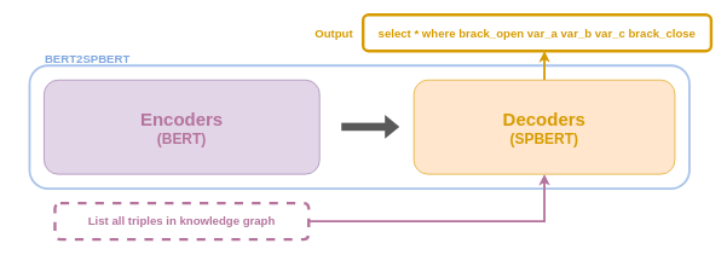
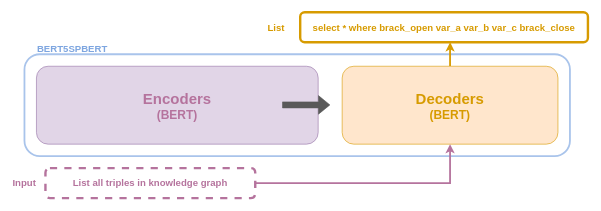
- <mxCell id="11" value="Output" style="text;html=1;strokeColor=none;fillColor=none;align=center;verticalAlign=middle;whiteSpace=wrap;rounded=0;labelBackgroundColor=none;fontSize=16;fontStyle=1;fontColor=#D79B00;" vertex="1" parent="1"><mxGeometry x="440" y="35" width="40" height="20" as="geometry" /></mxCell>
+ <mxCell id="11" value="List" style="text;html=1;strokeColor=none;fillColor=none;align=center;verticalAlign=middle;whiteSpace=wrap;rounded=0;labelBackgroundColor=none;fontSize=16;fontStyle=1;fontColor=#D79B00;" vertex="1" parent="1"><mxGeometry x="440" y="35" width="40" height="20" as="geometry" /></mxCell>
- <mxCell id="12" value="BERT2SPBERT" style="text;html=1;strokeColor=none;fillColor=none;align=center;verticalAlign=middle;whiteSpace=wrap;rounded=0;shadow=0;glass=0;labelBackgroundColor=none;sketch=0;fontSize=16;fontStyle=1;fontColor=#7EA6E0;" vertex="1" parent="1"><mxGeometry x="100" y="70" width="40" height="20" as="geometry" /></mxCell>
+ <mxCell id="12" value="BERT5SPBERT" style="text;html=1;strokeColor=none;fillColor=none;align=center;verticalAlign=middle;whiteSpace=wrap;rounded=0;shadow=0;glass=0;labelBackgroundColor=none;sketch=0;fontSize=16;fontStyle=1;fontColor=#7EA6E0;" vertex="1" parent="1"><mxGeometry x="100" y="70" width="40" height="20" as="geometry" /></mxCell>
- <mxCell id="3" value="&lt;font&gt;&lt;span style=&quot;font-size: 25px&quot;&gt;Encoders&lt;/span&gt;&lt;br&gt;&lt;font style=&quot;font-size: 20px&quot;&gt;(BERT)&lt;/font&gt;&lt;br&gt;&lt;/font&gt;" style="rounded=1;whiteSpace=wrap;html=1;fillColor=#e1d5e7;strokeColor=#9673a6;fontColor=#B5739D;fontStyle=1" vertex="1" parent="1"><mxGeometry x="60" y="110" width="380" height="130" as="geometry" /></mxCell>
+ <mxCell id="3" value="&lt;font&gt;&lt;span style=&quot;font-size: 25px&quot;&gt;Encoders&lt;/span&gt;&lt;br&gt;&lt;font style=&quot;font-size: 20px&quot;&gt;(BERT)&lt;/font&gt;&lt;br&gt;&lt;/font&gt;" style="rounded=1;whiteSpace=wrap;html=1;fillColor=#e1d5e7;strokeColor=#9673a6;fontColor=#B5739D;fontStyle=1" vertex="1" parent="1"><mxGeometry x="60" y="110" width="470" height="130" as="geometry" /></mxCell>
- <mxCell id="5" value="&lt;font&gt;&lt;span style=&quot;font-size: 25px&quot;&gt;Decoders&lt;/span&gt;&lt;br&gt;&lt;font style=&quot;font-size: 20px&quot;&gt;(SPBERT)&lt;/font&gt;&lt;br&gt;&lt;/font&gt;" style="rounded=1;whiteSpace=wrap;html=1;fillColor=#ffe6cc;fontStyle=1;strokeColor=#D79B00;fontColor=#D79B00;" vertex="1" parent="1"><mxGeometry x="570" y="110" width="360" height="130" as="geometry" /></mxCell>
+ <mxCell id="5" value="&lt;font&gt;&lt;span style=&quot;font-size: 25px&quot;&gt;Decoders&lt;/span&gt;&lt;br&gt;&lt;font style=&quot;font-size: 20px&quot;&gt;(BERT)&lt;/font&gt;&lt;br&gt;&lt;/font&gt;" style="rounded=1;whiteSpace=wrap;html=1;fillColor=#ffe6cc;fontStyle=1;strokeColor=#D79B00;fontColor=#D79B00;" vertex="1" parent="1"><mxGeometry x="570" y="110" width="360" height="130" as="geometry" /></mxCell>
+ <mxCell id="10" value="Input" style="text;html=1;strokeColor=none;fillColor=none;align=center;verticalAlign=middle;whiteSpace=wrap;rounded=0;labelBackgroundColor=none;fontSize=16;fontStyle=1;fontColor=#B5739D;" vertex="1" parent="1"><mxGeometry x="20" y="295" width="40" height="20" as="geometry" /></mxCell>
